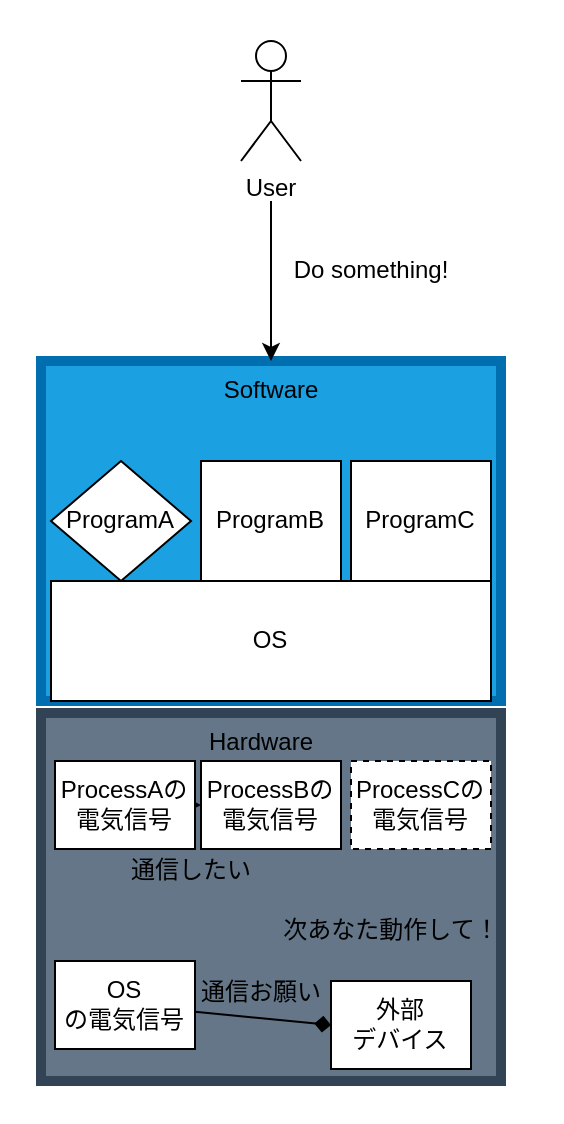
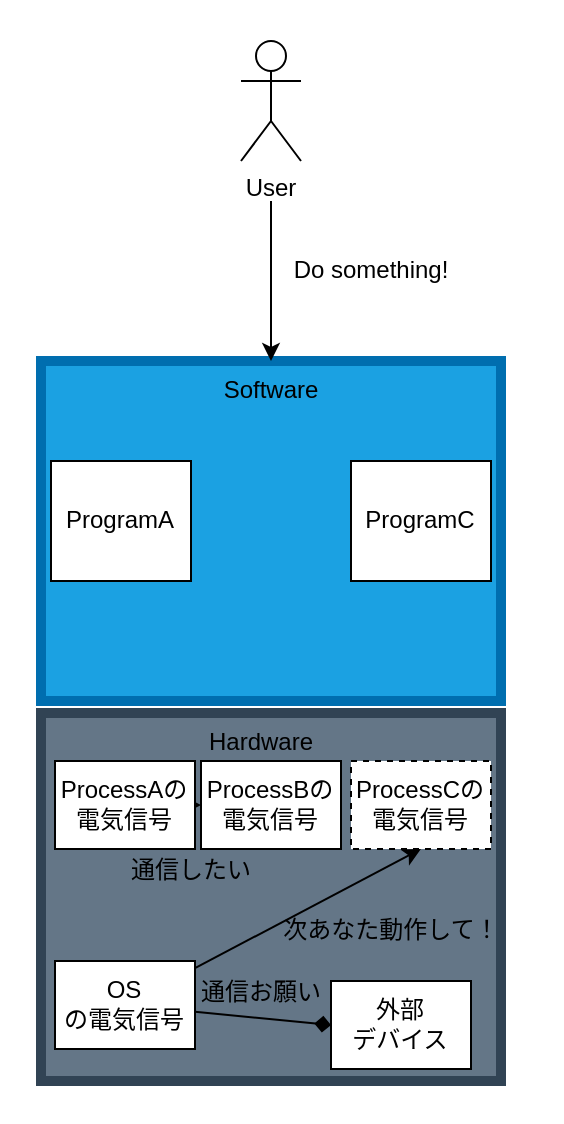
- <mxCell id="7" value="ProgramA" style="rhombus;whiteSpace=wrap;html=1;" vertex="1" parent="1"><mxGeometry x="25" y="230" width="70" height="60" as="geometry" /></mxCell>
+ <mxCell id="7" value="ProgramA" style="rounded=0;whiteSpace=wrap;html=1;" vertex="1" parent="1"><mxGeometry x="25" y="230" width="70" height="60" as="geometry" /></mxCell>
- <mxCell id="9" value="ProgramB" style="rounded=0;whiteSpace=wrap;html=1;" vertex="1" parent="1"><mxGeometry x="100" y="230" width="70" height="60" as="geometry" /></mxCell>
- <mxCell id="6" value="OS" style="rounded=0;whiteSpace=wrap;html=1;" vertex="1" parent="1"><mxGeometry x="25" y="290" width="220" height="60" as="geometry" /></mxCell>
+ <mxCell id="17" style="edgeStyle=none;html=1;entryX=0.5;entryY=1;entryDx=0;entryDy=0;" edge="1" parent="1" source="19" target="16"><mxGeometry relative="1" as="geometry" /></mxCell>
